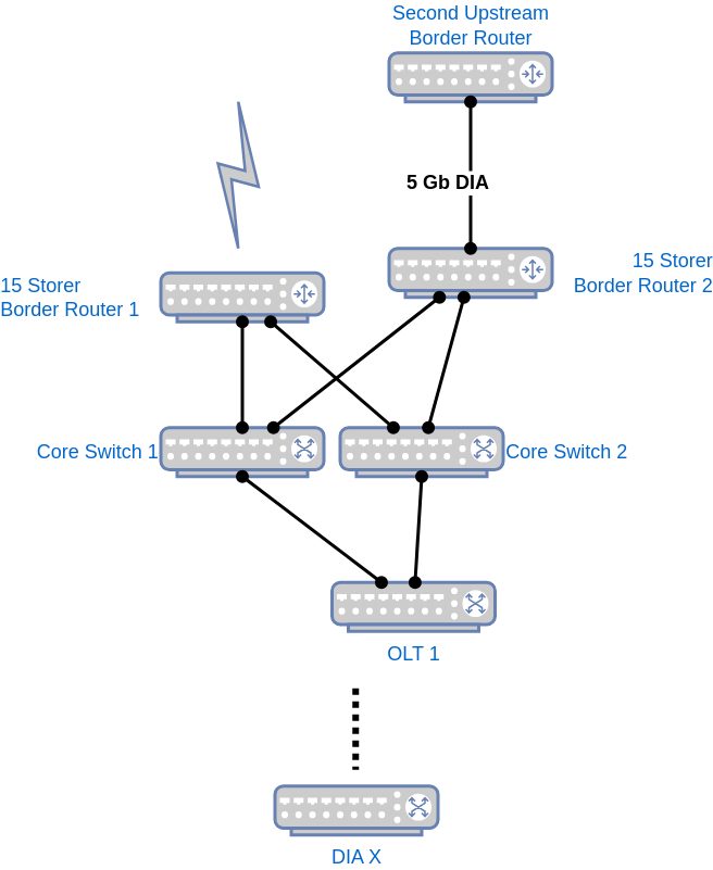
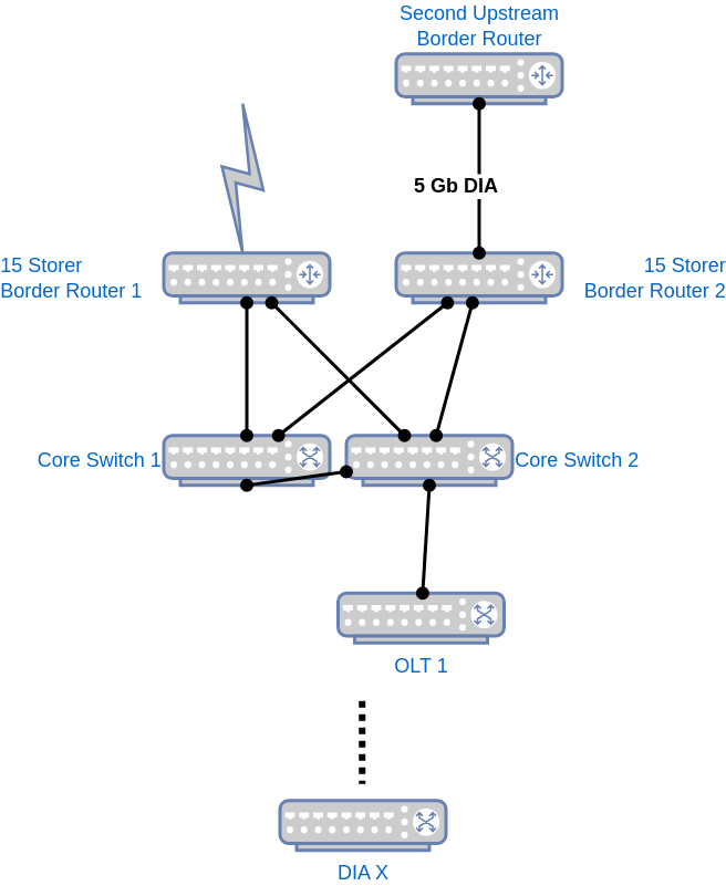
- <mxCell id="3" value="15 Storer&lt;br&gt;Border Router 1" style="fontColor=#0066CC;verticalAlign=middle;verticalLabelPosition=middle;labelPosition=left;align=left;html=1;outlineConnect=0;fillColor=#CCCCCC;strokeColor=#6881B3;gradientColor=none;gradientDirection=north;strokeWidth=2;shape=mxgraph.networks.router;labelBackgroundColor=default;" parent="1" vertex="1"><mxGeometry x="20" y="155" width="100" height="30" as="geometry" /></mxCell>
+ <mxCell id="3" value="15 Storer&lt;br&gt;Border Router 1" style="fontColor=#0066CC;verticalAlign=middle;verticalLabelPosition=middle;labelPosition=left;align=left;html=1;outlineConnect=0;fillColor=#CCCCCC;strokeColor=#6881B3;gradientColor=none;gradientDirection=north;strokeWidth=2;shape=mxgraph.networks.router;labelBackgroundColor=default;" parent="1" vertex="1"><mxGeometry x="20" y="140" width="100" height="30" as="geometry" /></mxCell>
- <mxCell id="14" style="rounded=0;orthogonalLoop=1;jettySize=auto;html=1;exitX=0.5;exitY=1;exitDx=0;exitDy=0;exitPerimeter=0;strokeWidth=2;endArrow=oval;endFill=1;startArrow=oval;startFill=1;" parent="1" source="7" target="13" edge="1"><mxGeometry relative="1" as="geometry" /></mxCell>
+ <mxCell id="14" style="rounded=0;orthogonalLoop=1;jettySize=auto;html=1;exitX=0.5;exitY=1;exitDx=0;exitDy=0;exitPerimeter=0;strokeWidth=2;endArrow=oval;endFill=1;startArrow=oval;startFill=1;" parent="1" source="7" target="8" edge="1"><mxGeometry relative="1" as="geometry" /></mxCell>
